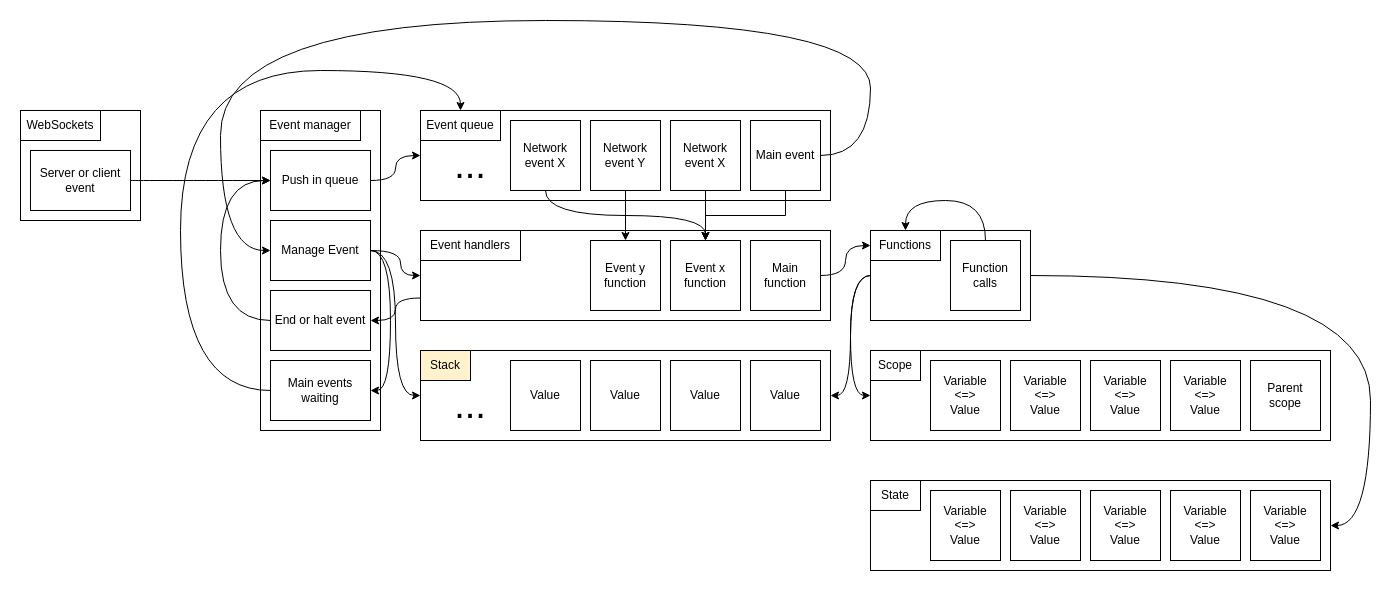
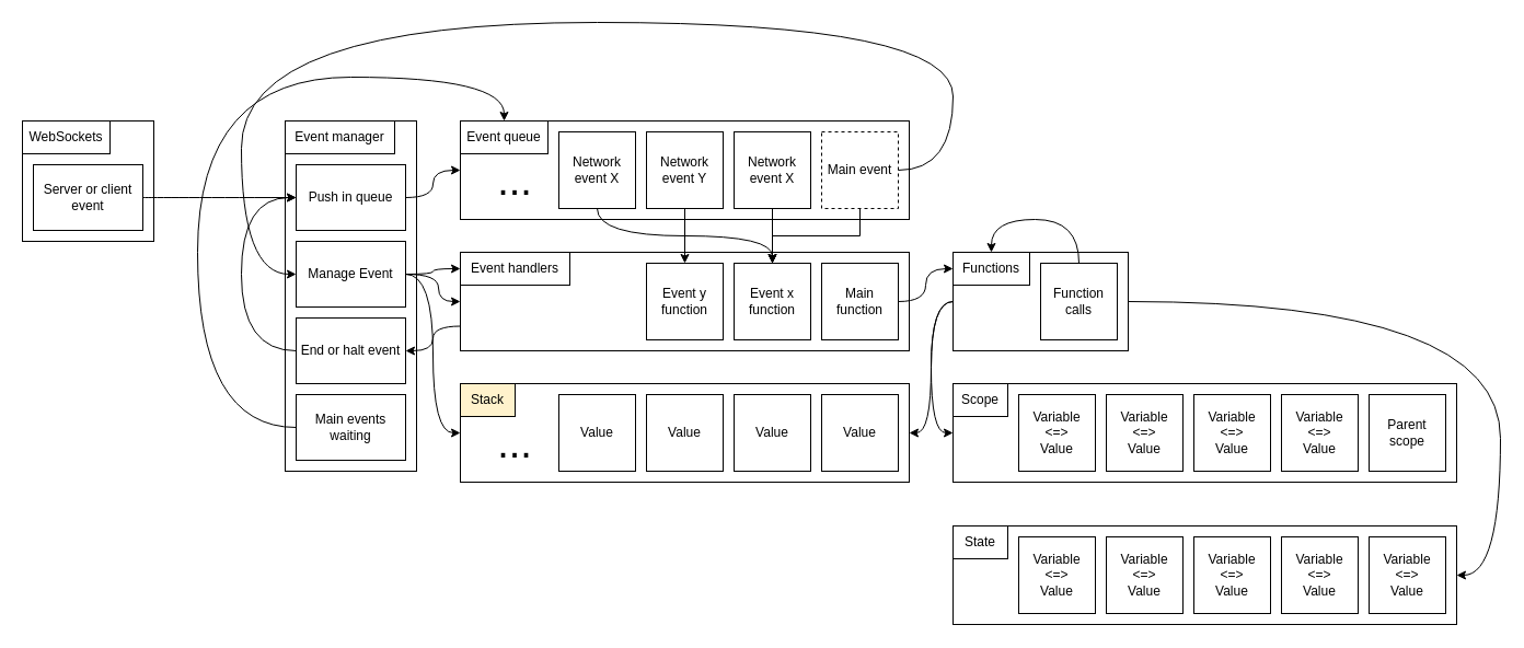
- <mxCell id="4" value="Main event" style="rounded=0;whiteSpace=wrap;html=1;" vertex="1" parent="1"><mxGeometry x="750" y="120" width="70" height="70" as="geometry" /></mxCell>
+ <mxCell id="4" value="Main event" style="rounded=0;whiteSpace=wrap;html=1;dashed=1;" vertex="1" parent="1"><mxGeometry x="750" y="120" width="70" height="70" as="geometry" /></mxCell>
- <mxCell id="27" style="edgeStyle=orthogonalEdgeStyle;curved=1;orthogonalLoop=1;jettySize=auto;html=1;exitX=1;exitY=0.5;exitDx=0;exitDy=0;entryX=1;entryY=0.5;entryDx=0;entryDy=0;fontSize=12;" edge="1" parent="1" source="28" target="39"><mxGeometry relative="1" as="geometry" /></mxCell>
+ <mxCell id="27" style="edgeStyle=orthogonalEdgeStyle;curved=1;orthogonalLoop=1;jettySize=auto;html=1;exitX=1;exitY=0.5;exitDx=0;exitDy=0;fontSize=12;" edge="1" parent="1" source="28" target="8"><mxGeometry relative="1" as="geometry" /></mxCell>
